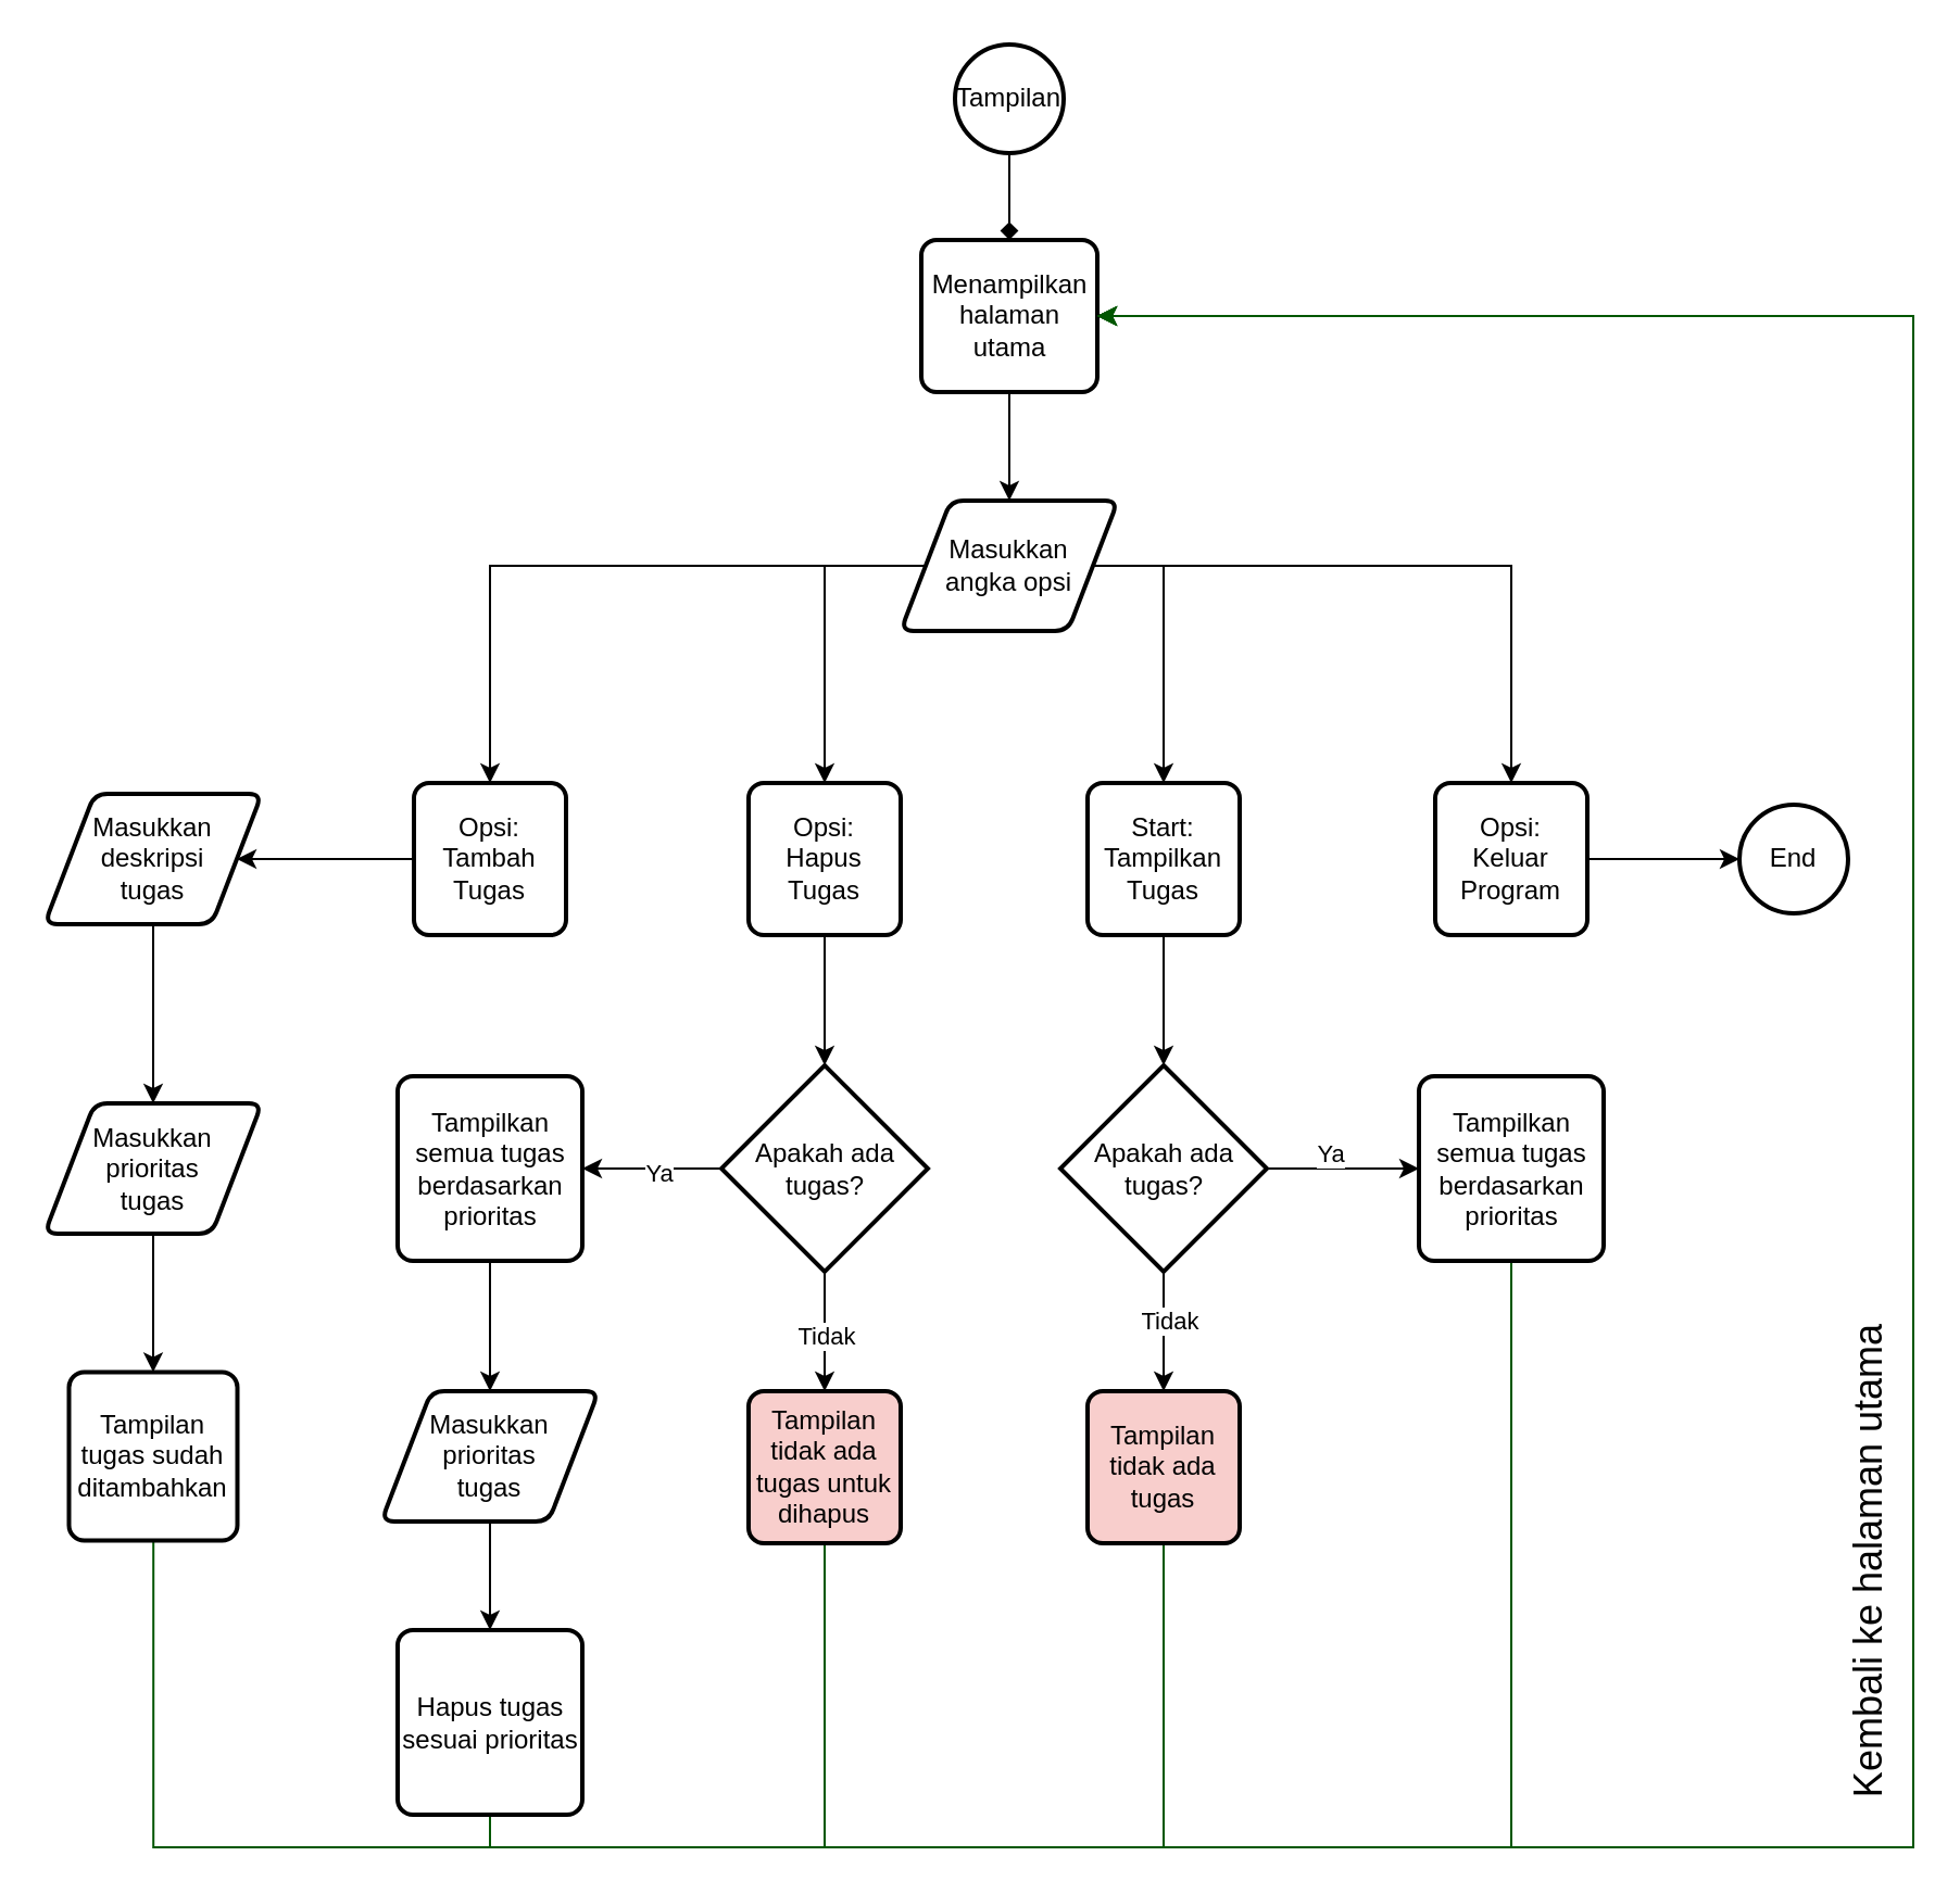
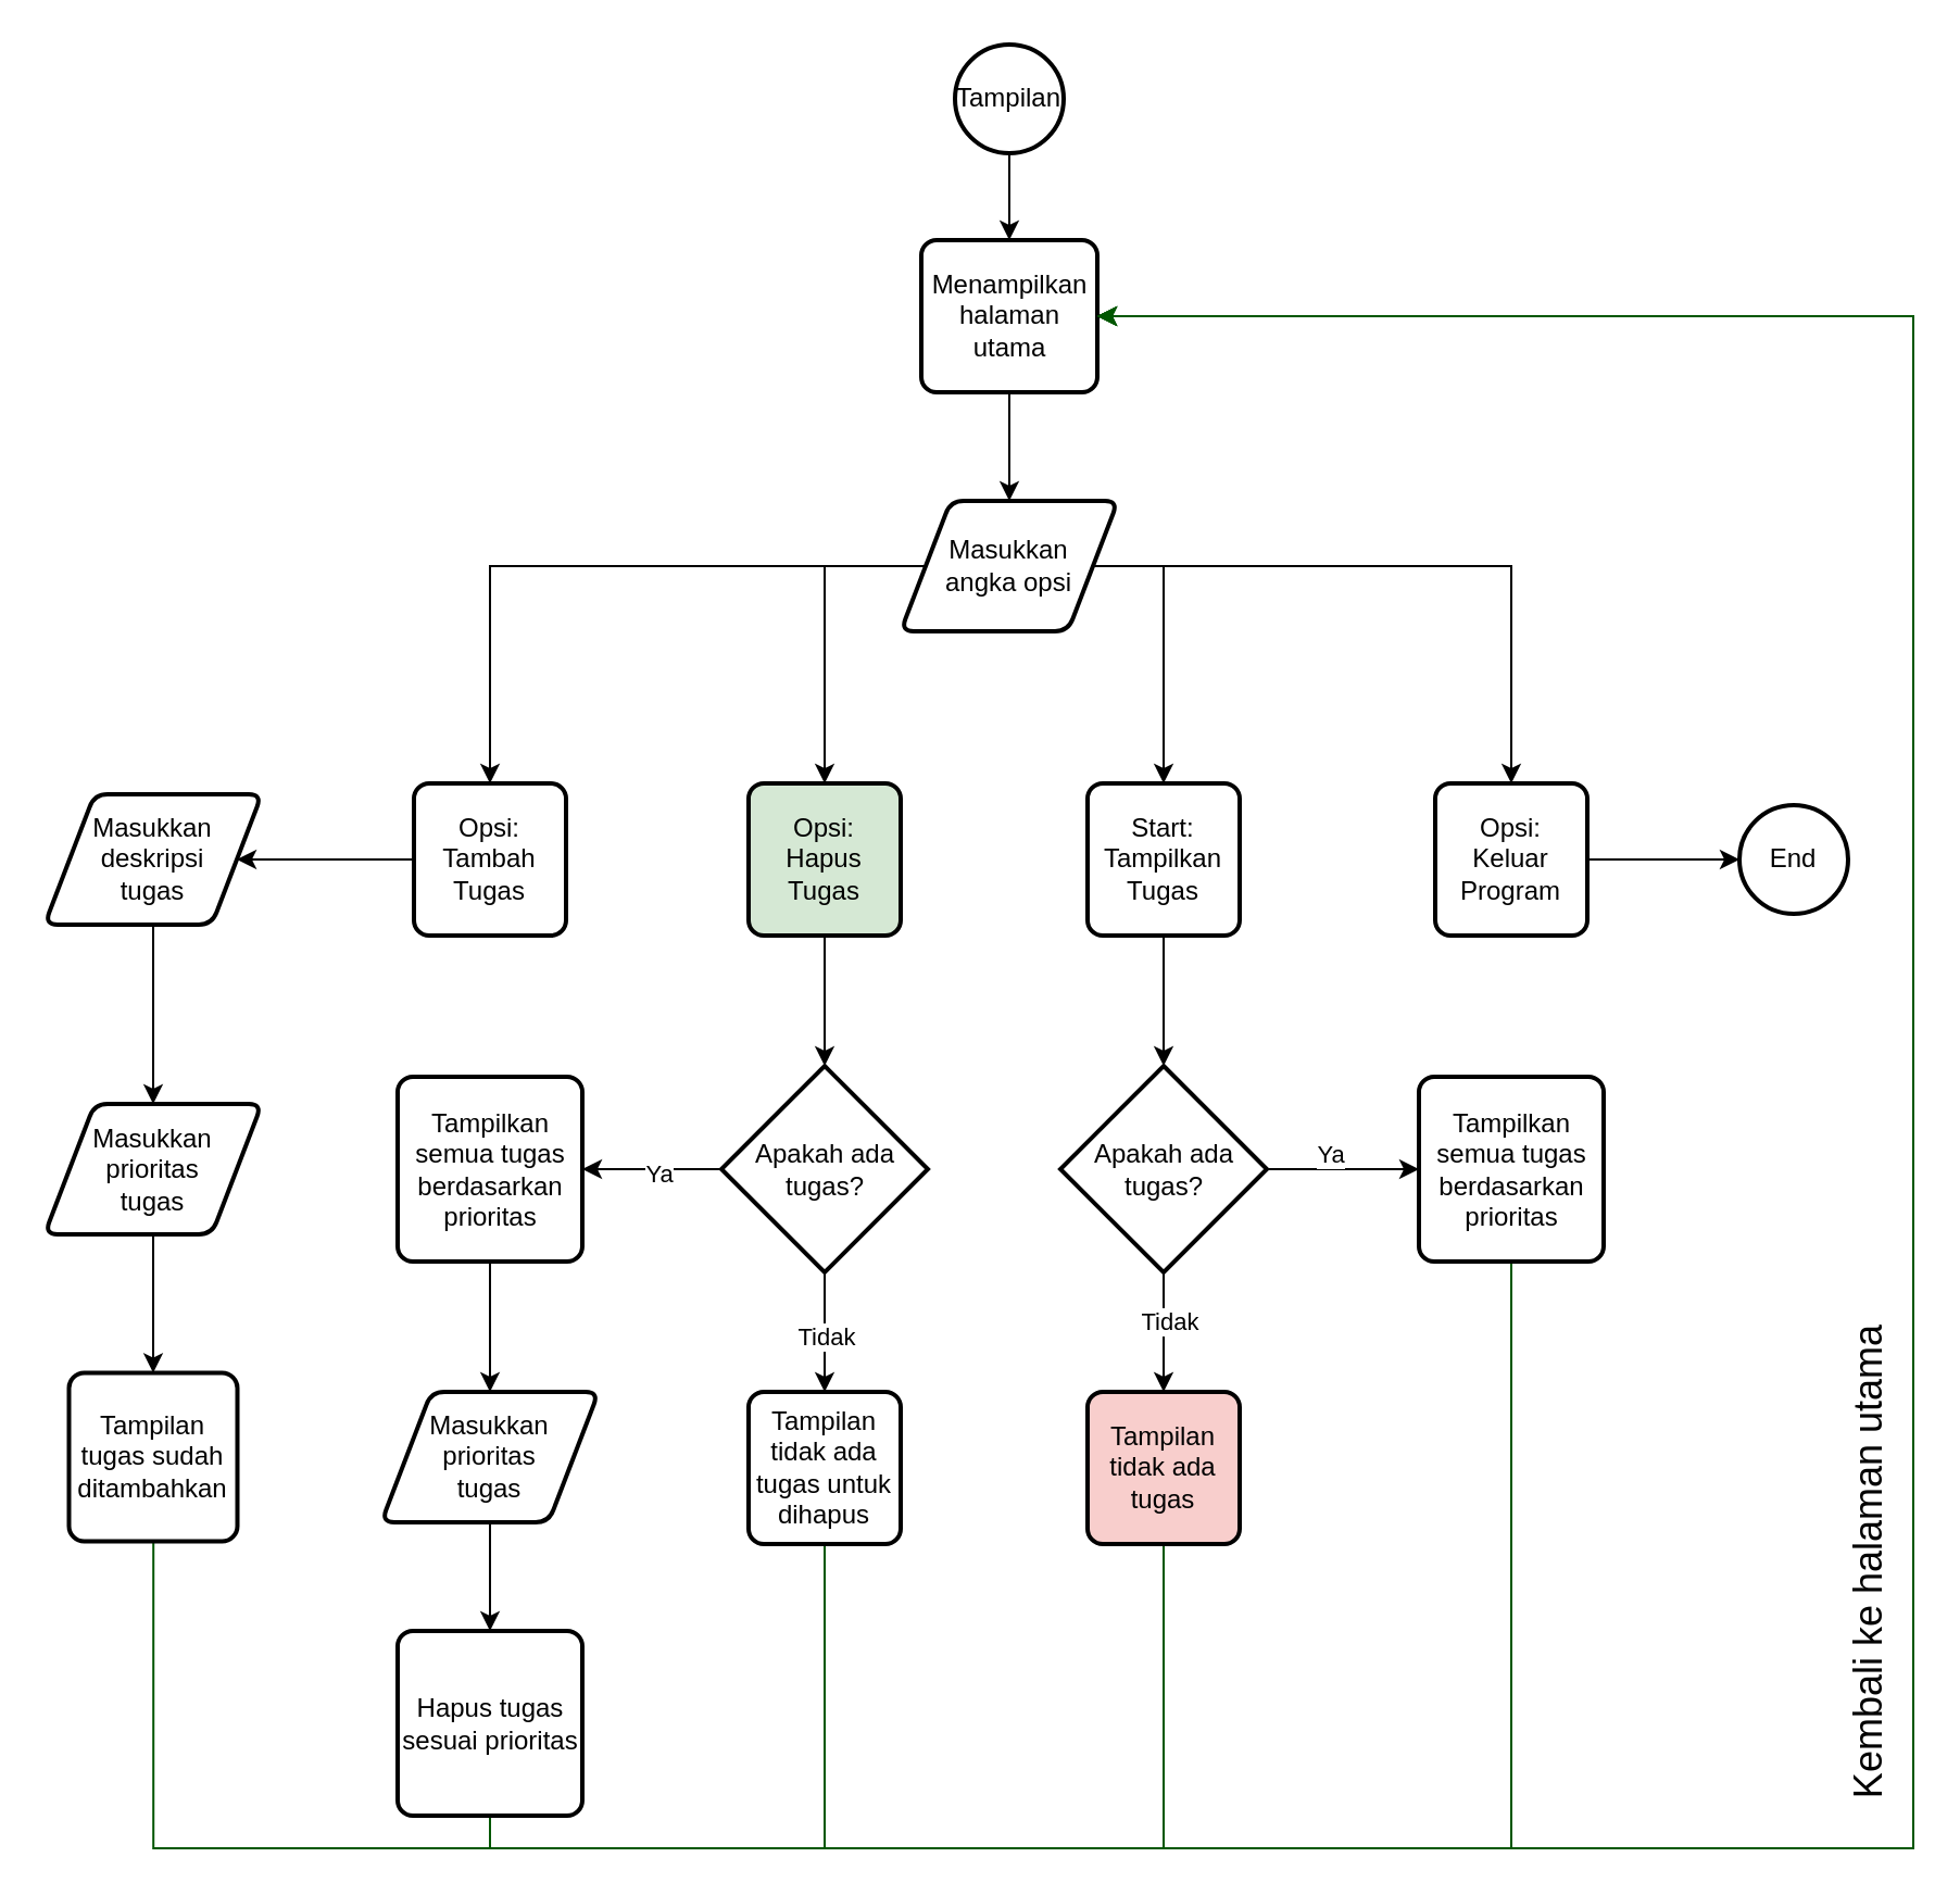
- <mxCell id="2" style="edgeStyle=orthogonalEdgeStyle;rounded=0;orthogonalLoop=1;jettySize=auto;html=1;entryX=0.5;entryY=0;entryDx=0;entryDy=0;endArrow=diamond;" edge="1" parent="1" source="3" target="18"><mxGeometry relative="1" as="geometry" /></mxCell>
+ <mxCell id="2" style="edgeStyle=orthogonalEdgeStyle;rounded=0;orthogonalLoop=1;jettySize=auto;html=1;entryX=0.5;entryY=0;entryDx=0;entryDy=0;" edge="1" parent="1" source="3" target="18"><mxGeometry relative="1" as="geometry" /></mxCell>
- <mxCell id="11" value="Opsi:&lt;div&gt;Hapus&lt;/div&gt;&lt;div&gt;Tugas&lt;/div&gt;" style="rounded=1;whiteSpace=wrap;html=1;absoluteArcSize=1;arcSize=14;strokeWidth=2;" vertex="1" parent="1"><mxGeometry x="344" y="360" width="70" height="70" as="geometry" /></mxCell>
+ <mxCell id="11" value="Opsi:&lt;div&gt;Hapus&lt;/div&gt;&lt;div&gt;Tugas&lt;/div&gt;" style="rounded=1;whiteSpace=wrap;html=1;absoluteArcSize=1;arcSize=14;strokeWidth=2;fillColor=#d5e8d4;" vertex="1" parent="1"><mxGeometry x="344" y="360" width="70" height="70" as="geometry" /></mxCell>
- <mxCell id="35" value="Tampilan&lt;br&gt;tidak ada&lt;br&gt;tugas untuk&lt;br&gt;dihapus" style="rounded=1;whiteSpace=wrap;html=1;absoluteArcSize=1;arcSize=14;strokeWidth=2;fillColor=#f8cecc;" vertex="1" parent="1"><mxGeometry x="344" y="640" width="70" height="70" as="geometry" /></mxCell>
+ <mxCell id="35" value="Tampilan&lt;br&gt;tidak ada&lt;br&gt;tugas untuk&lt;br&gt;dihapus" style="rounded=1;whiteSpace=wrap;html=1;absoluteArcSize=1;arcSize=14;strokeWidth=2;" vertex="1" parent="1"><mxGeometry x="344" y="640" width="70" height="70" as="geometry" /></mxCell>
